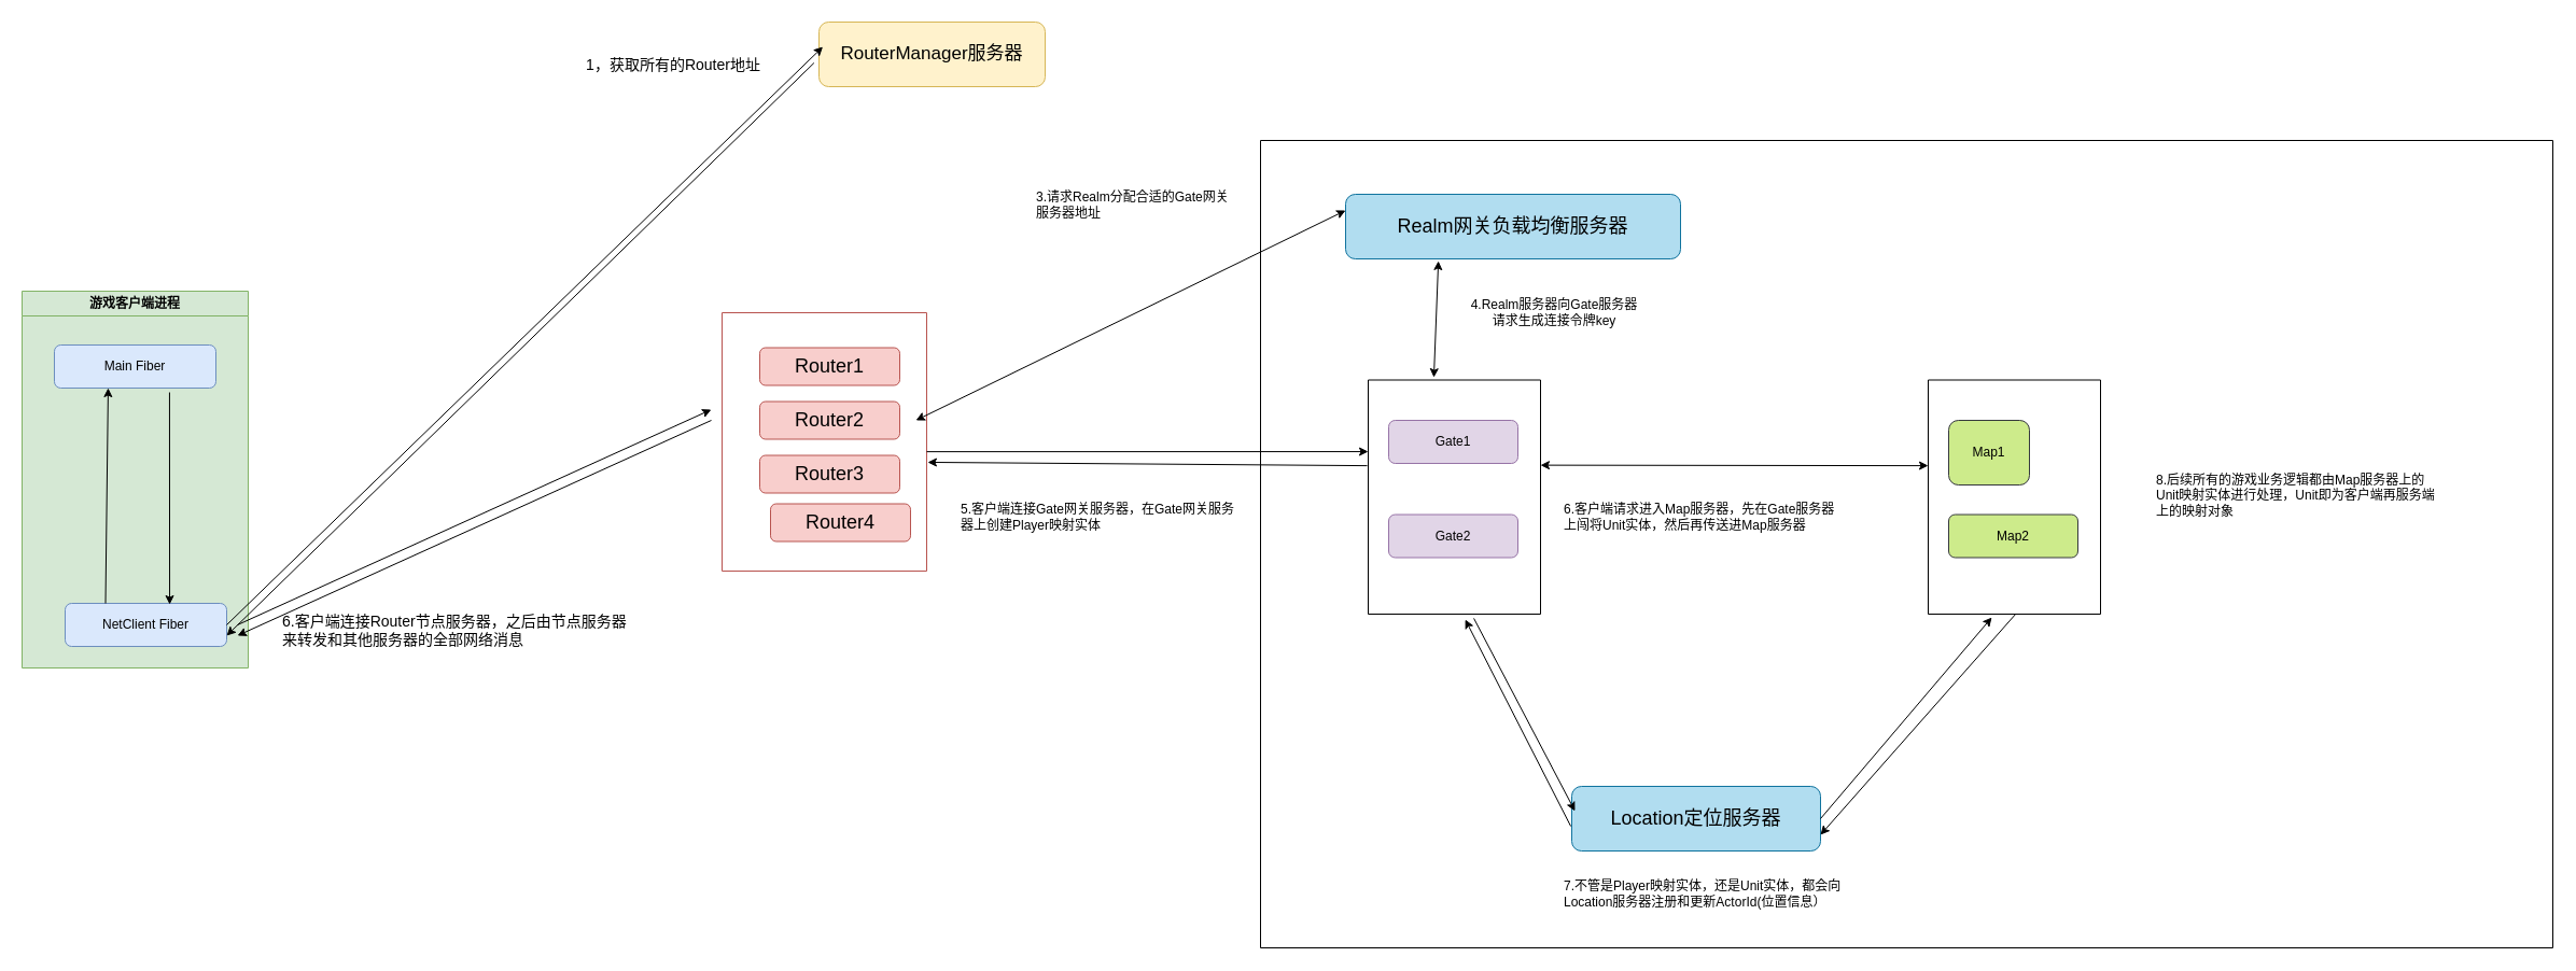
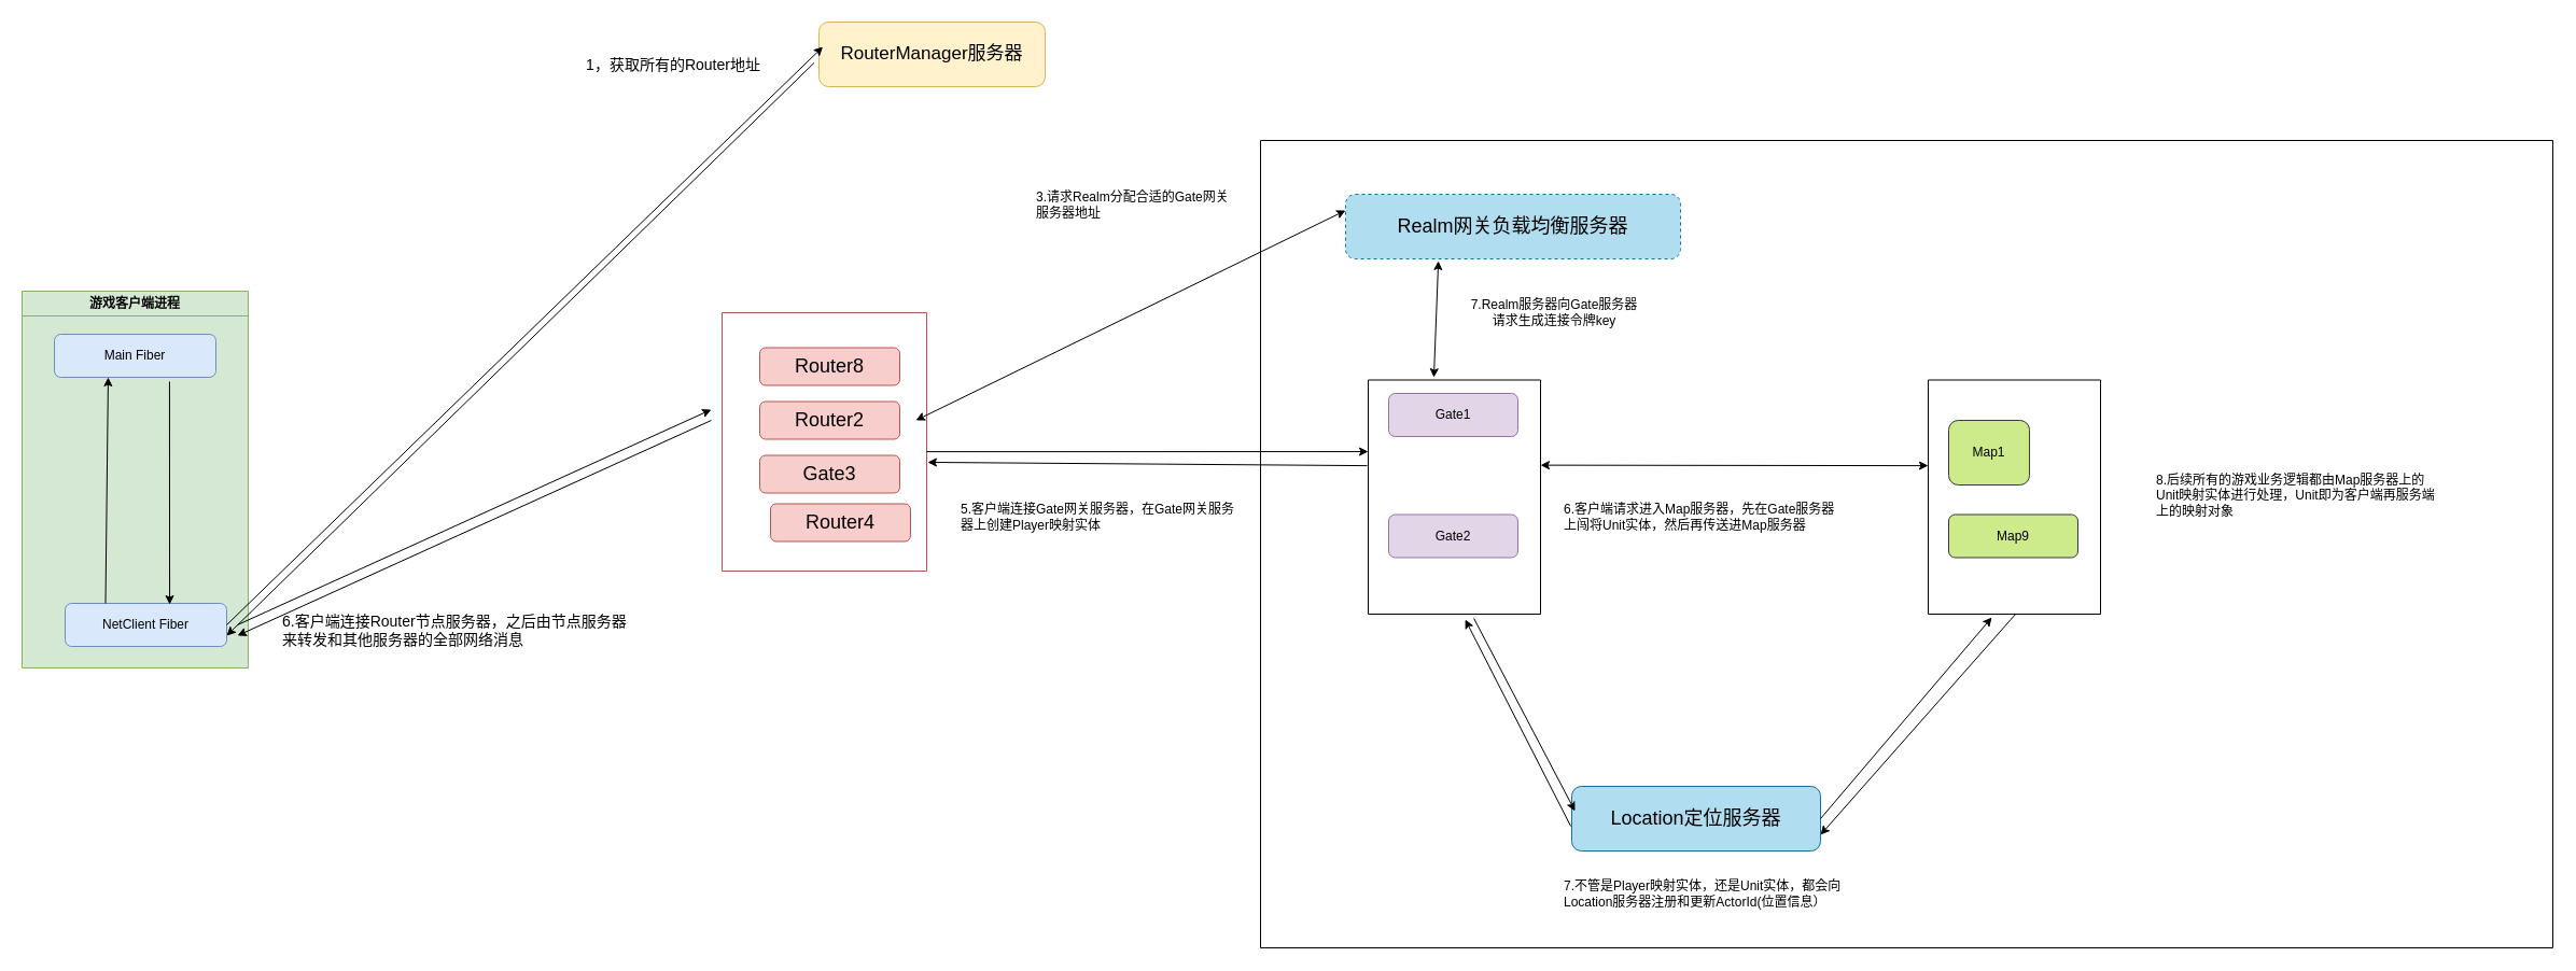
- <mxCell id="20" value="Realm网关负载均衡服务器" style="rounded=1;whiteSpace=wrap;html=1;fontSize=18;fillColor=#b1ddf0;strokeColor=#10739e;" parent="19" vertex="1"><mxGeometry x="79" y="50" width="311" height="60" as="geometry" /></mxCell>
+ <mxCell id="20" value="Realm网关负载均衡服务器" style="rounded=1;whiteSpace=wrap;html=1;fontSize=18;fillColor=#b1ddf0;strokeColor=#10739e;dashed=1;" parent="19" vertex="1"><mxGeometry x="79" y="50" width="311" height="60" as="geometry" /></mxCell>
- <mxCell id="27" value="4.Realm服务器向Gate服务器请求生成连接令牌key" style="text;html=1;align=center;verticalAlign=middle;whiteSpace=wrap;rounded=0;" parent="19" vertex="1"><mxGeometry x="190" y="140" width="165.5" height="40" as="geometry" /></mxCell>
+ <mxCell id="27" value="7.Realm服务器向Gate服务器请求生成连接令牌key" style="text;html=1;align=center;verticalAlign=middle;whiteSpace=wrap;rounded=0;" parent="19" vertex="1"><mxGeometry x="190" y="140" width="165.5" height="40" as="geometry" /></mxCell>
- <mxCell id="3" value="Main Fiber" style="rounded=1;whiteSpace=wrap;html=1;fillColor=#dae8fc;strokeColor=#6c8ebf;" parent="2" vertex="1"><mxGeometry x="30" y="50" width="150" height="40" as="geometry" /></mxCell>
+ <mxCell id="3" value="Main Fiber" style="rounded=1;whiteSpace=wrap;html=1;fillColor=#dae8fc;strokeColor=#6c8ebf;" parent="2" vertex="1"><mxGeometry x="30" y="40" width="150" height="40" as="geometry" /></mxCell>
- <mxCell id="12" value="Router1" style="rounded=1;whiteSpace=wrap;html=1;fillColor=#f8cecc;strokeColor=#b85450;fontSize=18;" parent="11" vertex="1"><mxGeometry x="35" y="32.5" width="130" height="35" as="geometry" /></mxCell>
+ <mxCell id="12" value="Router8" style="rounded=1;whiteSpace=wrap;html=1;fillColor=#f8cecc;strokeColor=#b85450;fontSize=18;" parent="11" vertex="1"><mxGeometry x="35" y="32.5" width="130" height="35" as="geometry" /></mxCell>
- <mxCell id="22" value="Gate1" style="rounded=1;whiteSpace=wrap;html=1;fillColor=#e1d5e7;strokeColor=#9673a6;" parent="21" vertex="1"><mxGeometry x="19" y="37.5" width="120" height="40" as="geometry" /></mxCell>
+ <mxCell id="22" value="Gate1" style="rounded=1;whiteSpace=wrap;html=1;fillColor=#e1d5e7;strokeColor=#9673a6;" parent="21" vertex="1"><mxGeometry x="19" y="12.5" width="120" height="40" as="geometry" /></mxCell>
- <mxCell id="14" value="Router3" style="rounded=1;whiteSpace=wrap;html=1;fillColor=#f8cecc;strokeColor=#b85450;fontSize=18;" parent="11" vertex="1"><mxGeometry x="35" y="132.5" width="130" height="35" as="geometry" /></mxCell>
+ <mxCell id="14" value="Gate3" style="rounded=1;whiteSpace=wrap;html=1;fillColor=#f8cecc;strokeColor=#b85450;fontSize=18;" parent="11" vertex="1"><mxGeometry x="35" y="132.5" width="130" height="35" as="geometry" /></mxCell>
- <mxCell id="26" value="Map2" style="rounded=1;whiteSpace=wrap;html=1;fillColor=#cdeb8b;strokeColor=#36393d;" parent="24" vertex="1"><mxGeometry x="19" y="125" width="120" height="40" as="geometry" /></mxCell>
+ <mxCell id="26" value="Map9" style="rounded=1;whiteSpace=wrap;html=1;fillColor=#cdeb8b;strokeColor=#36393d;" parent="24" vertex="1"><mxGeometry x="19" y="125" width="120" height="40" as="geometry" /></mxCell>
